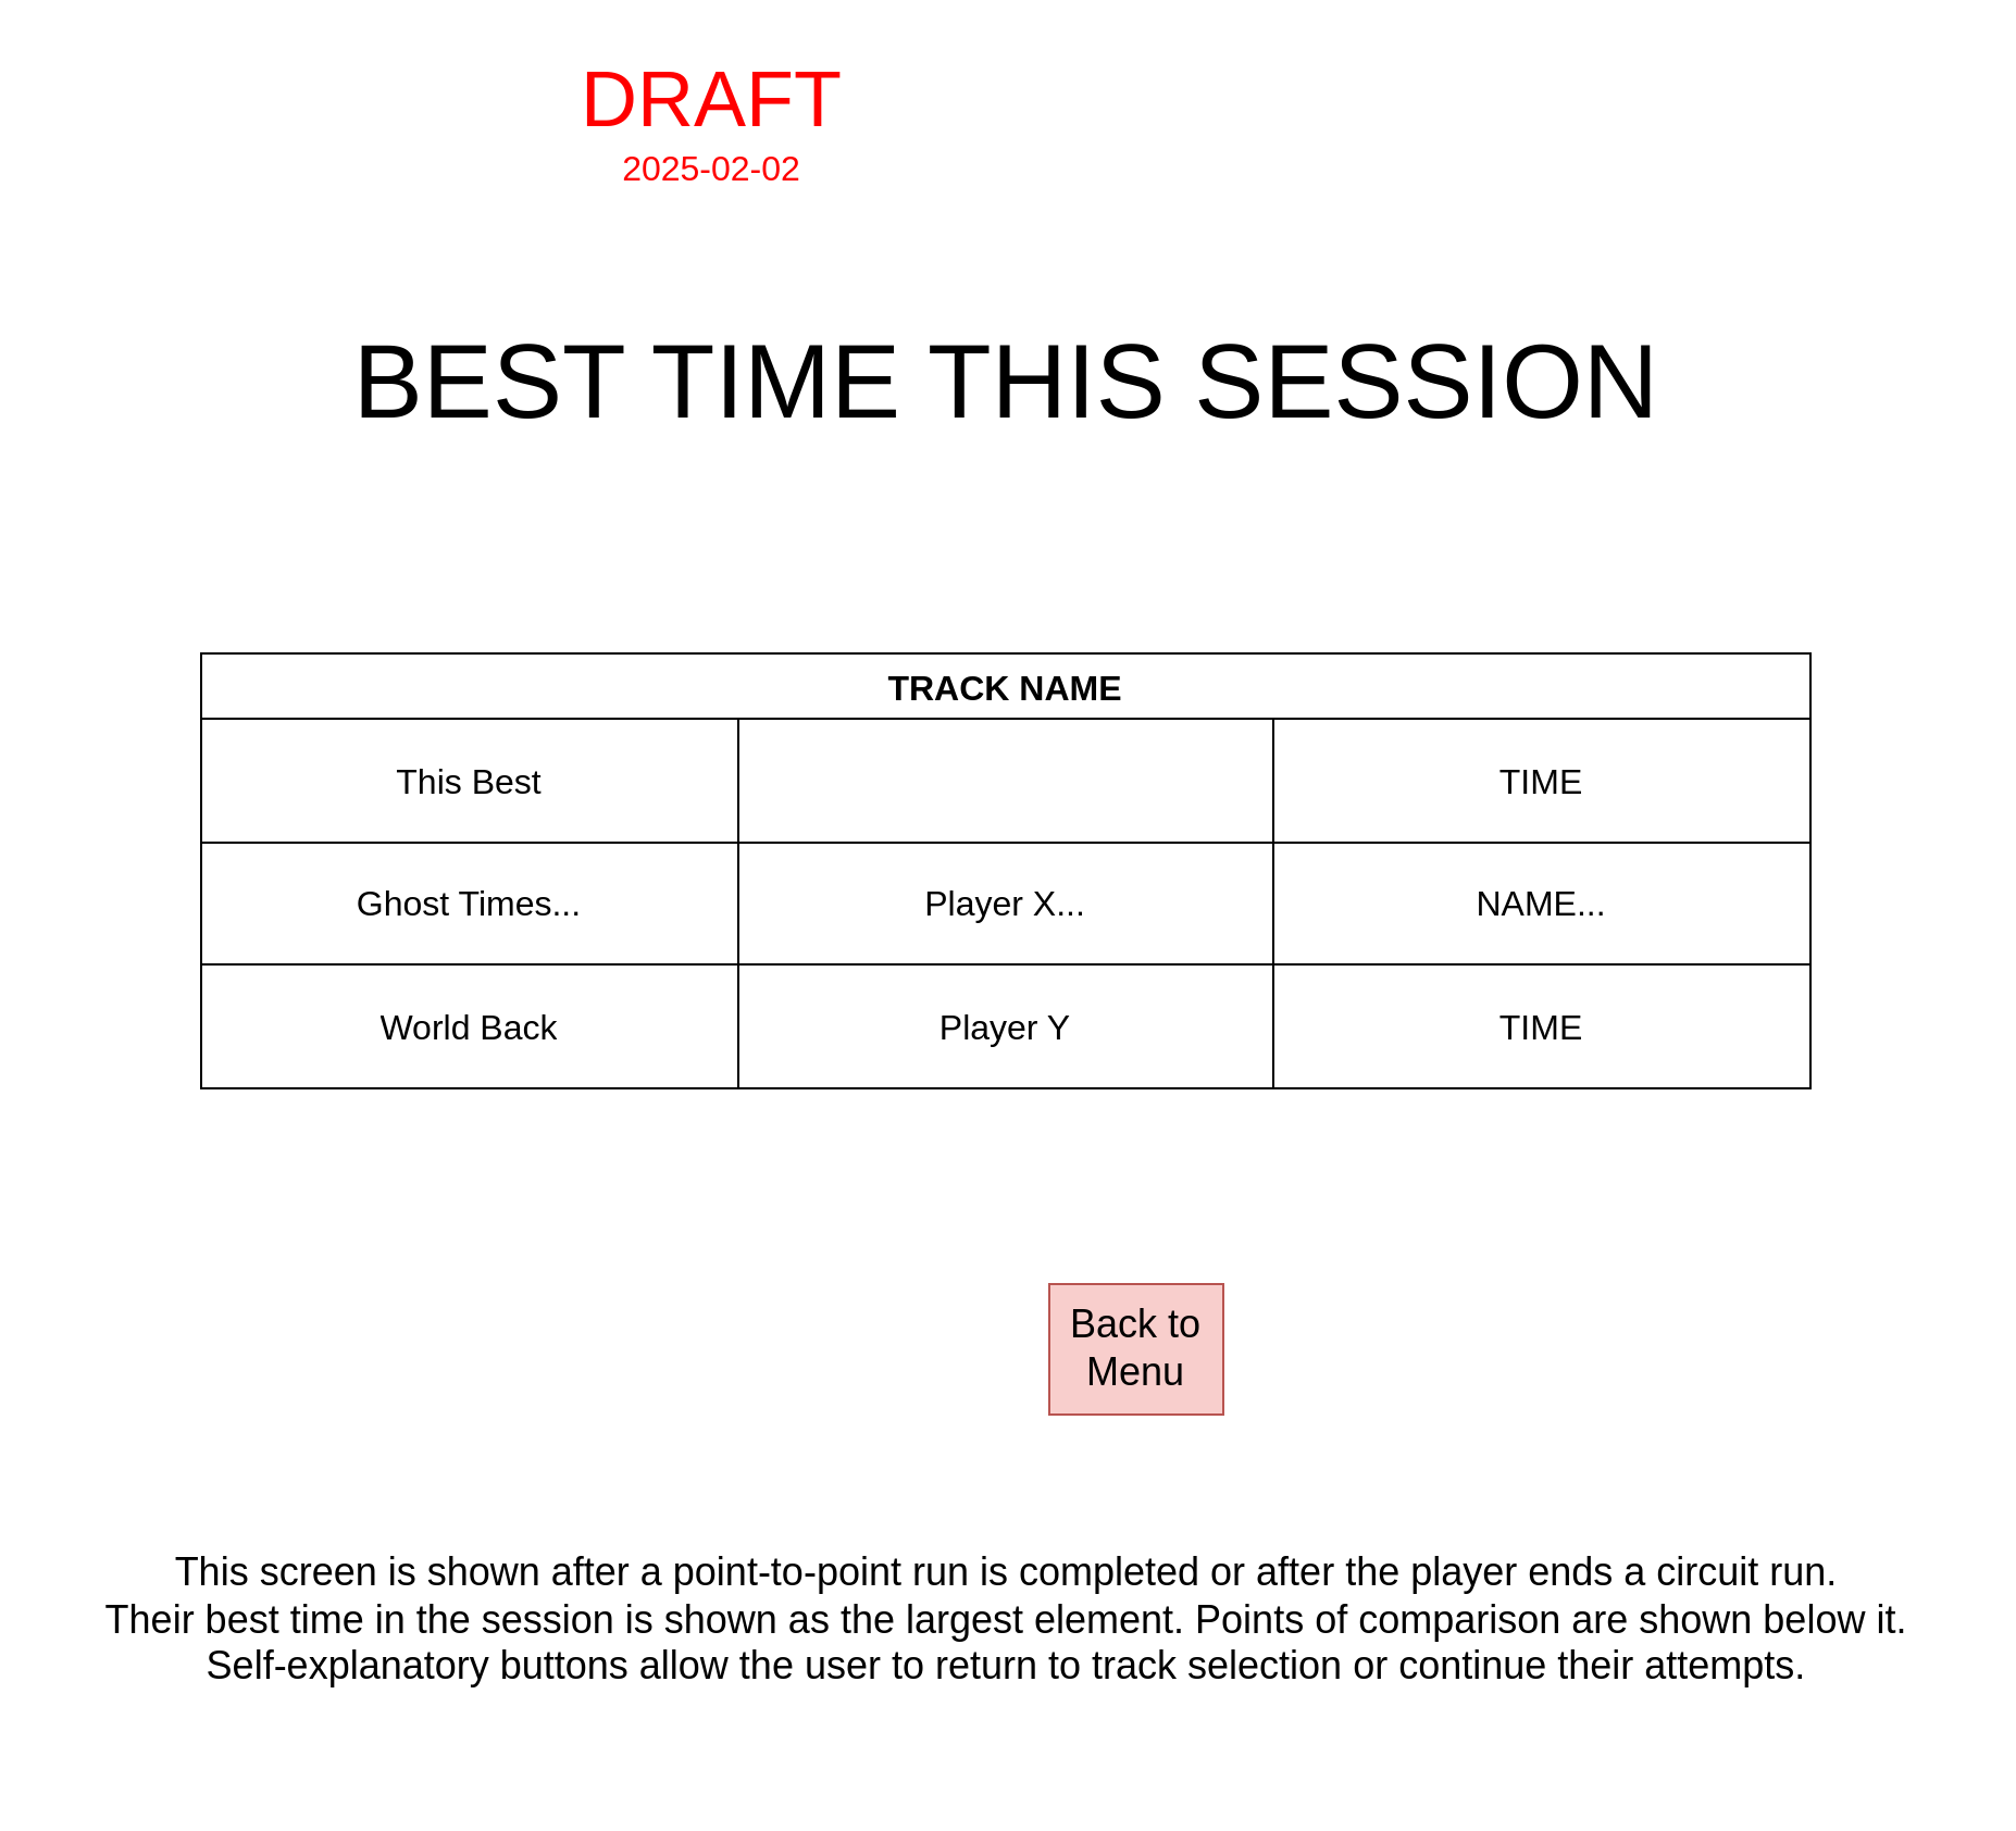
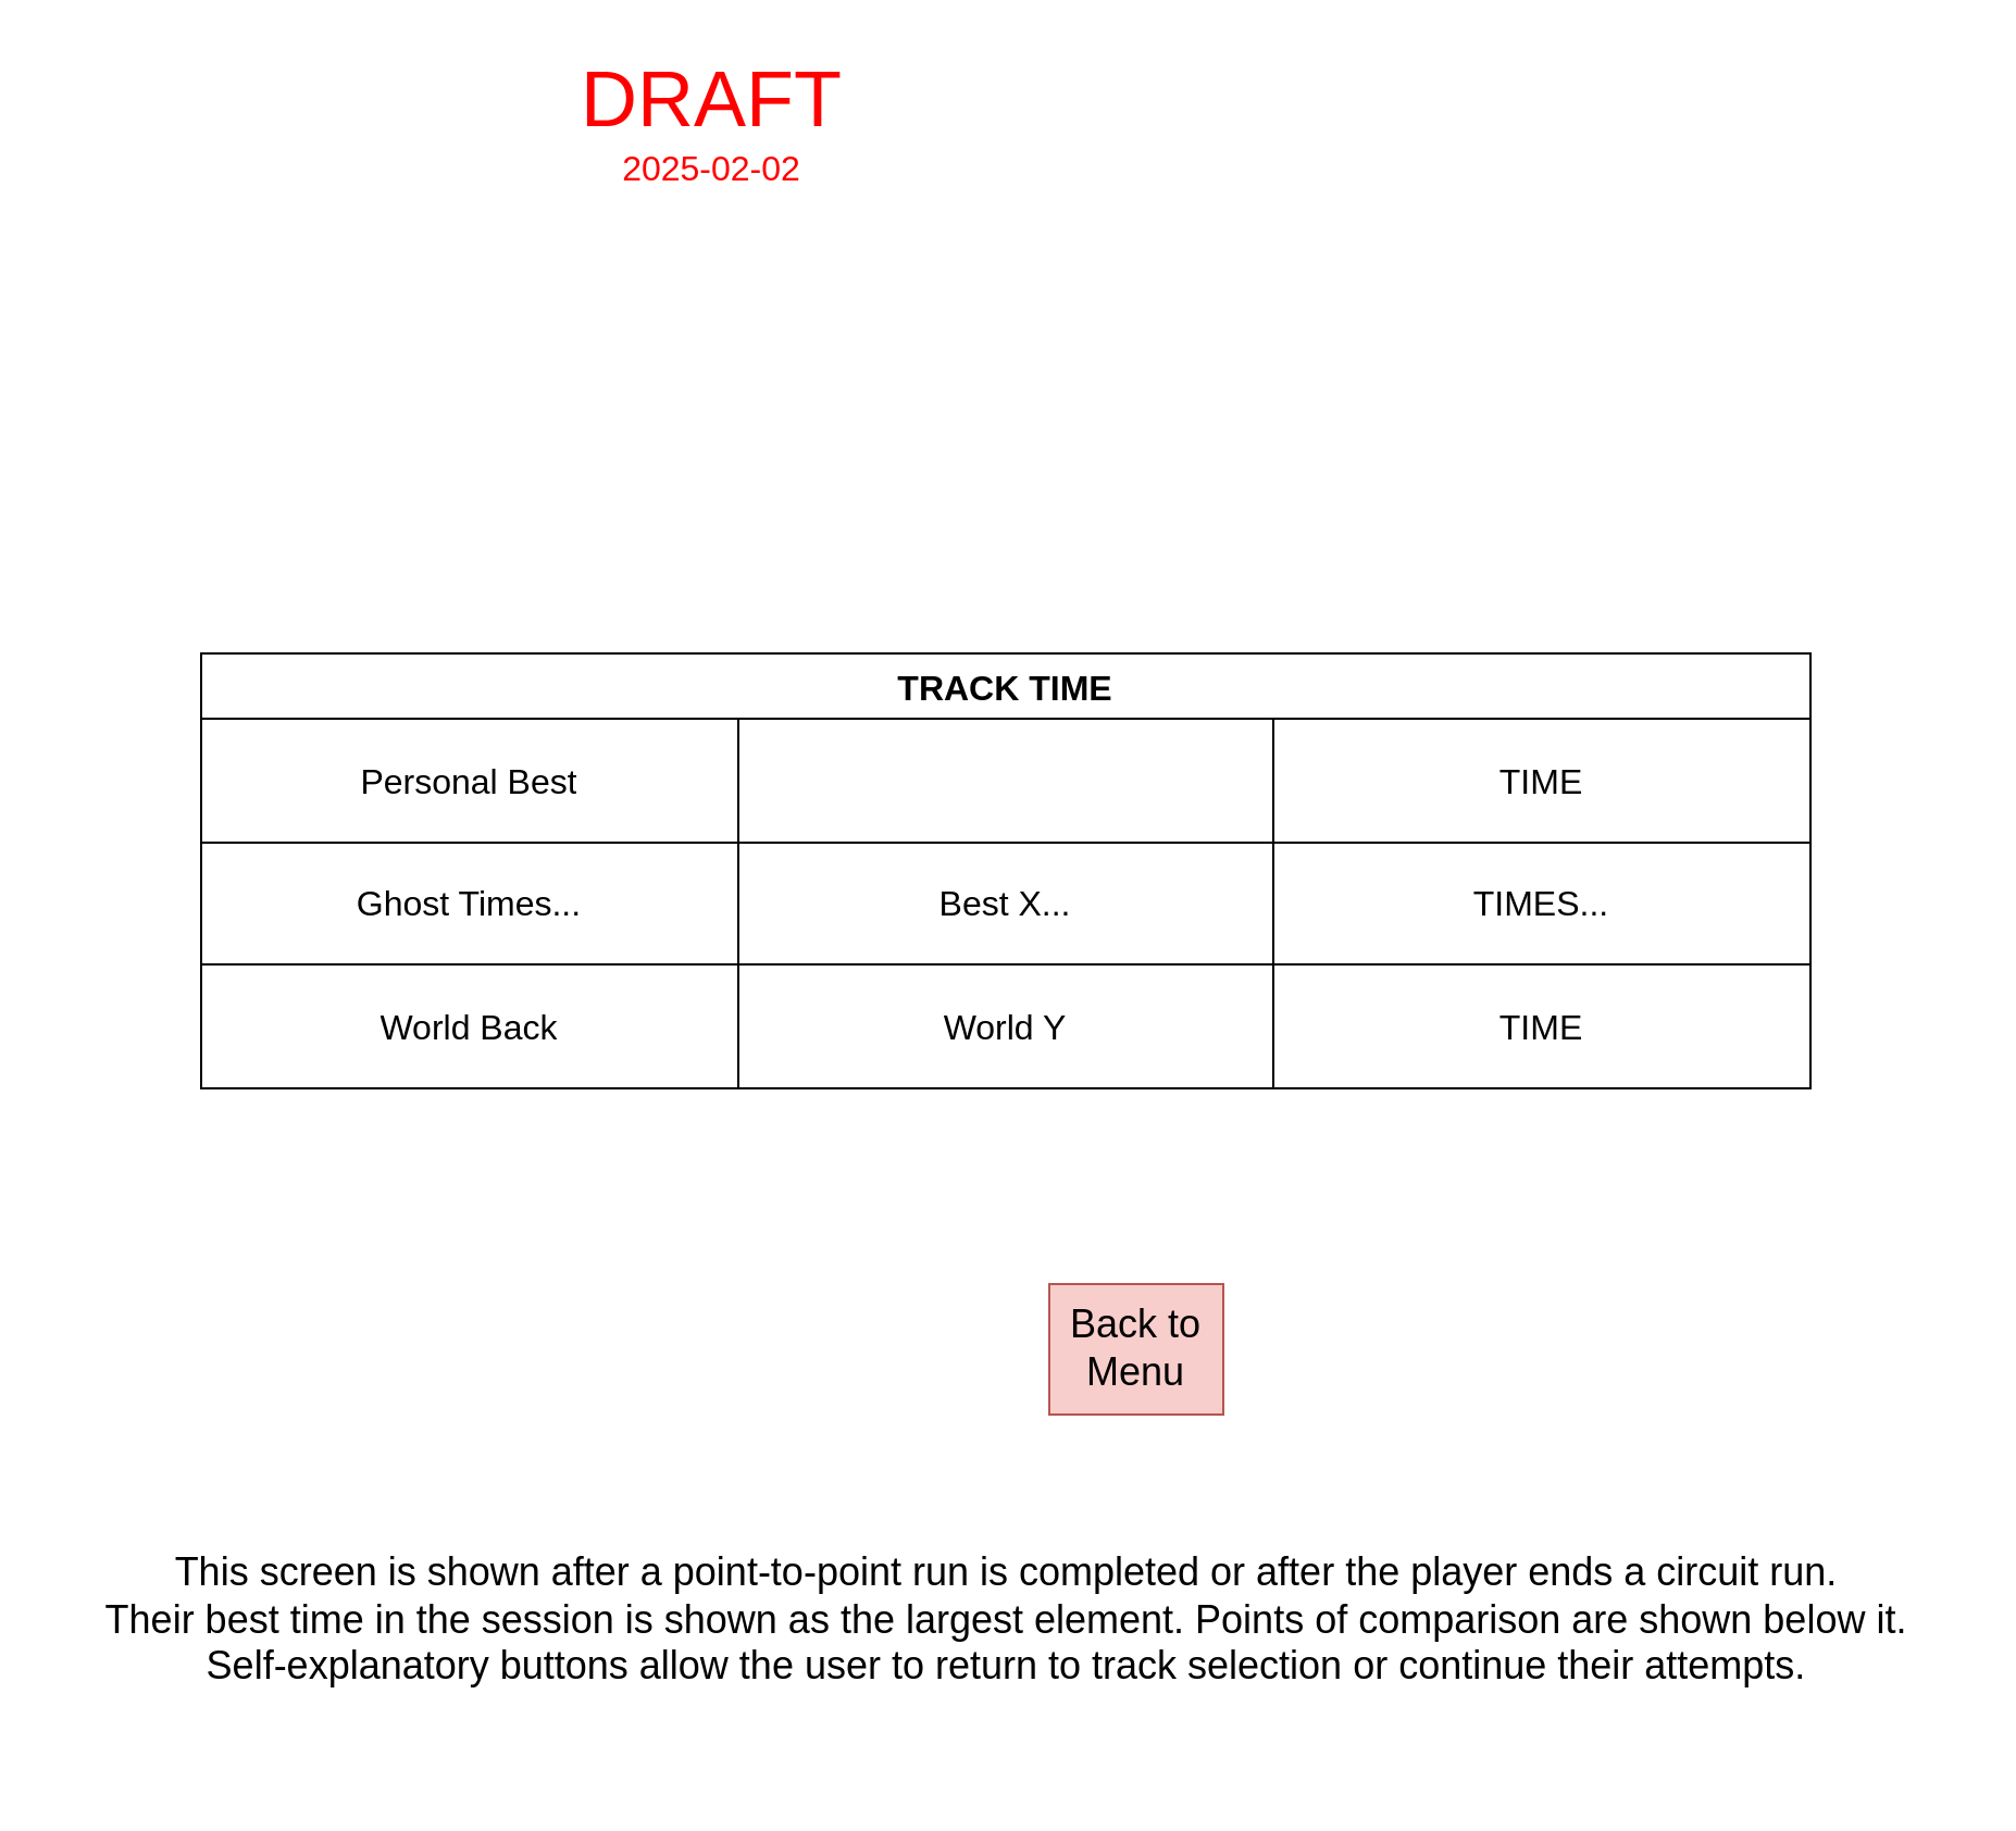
- <mxCell id="16" value="&lt;font style=&quot;font-size: 48px;&quot;&gt;BEST TIME THIS SESSION&lt;br&gt;&lt;/font&gt;" style="text;html=1;align=center;verticalAlign=middle;whiteSpace=wrap;rounded=0;" vertex="1" parent="1"><mxGeometry x="155" y="120" width="615" height="110" as="geometry" /></mxCell>
- <mxCell id="3" value="TRACK NAME" style="shape=table;startSize=30;container=1;collapsible=0;childLayout=tableLayout;strokeColor=default;fontSize=16;fontStyle=1" vertex="1" parent="1"><mxGeometry x="92" y="300" width="740" height="200" as="geometry" /></mxCell>
+ <mxCell id="3" value="TRACK TIME" style="shape=table;startSize=30;container=1;collapsible=0;childLayout=tableLayout;strokeColor=default;fontSize=16;fontStyle=1" vertex="1" parent="1"><mxGeometry x="92" y="300" width="740" height="200" as="geometry" /></mxCell>
- <mxCell id="5" value="This Best" style="shape=partialRectangle;html=1;whiteSpace=wrap;connectable=0;strokeColor=inherit;overflow=hidden;fillColor=none;top=0;left=0;bottom=0;right=0;pointerEvents=1;fontSize=16;" vertex="1" parent="4"><mxGeometry width="247" height="57" as="geometry"><mxRectangle width="247" height="57" as="alternateBounds" /></mxGeometry></mxCell>
+ <mxCell id="5" value="Personal Best" style="shape=partialRectangle;html=1;whiteSpace=wrap;connectable=0;strokeColor=inherit;overflow=hidden;fillColor=none;top=0;left=0;bottom=0;right=0;pointerEvents=1;fontSize=16;" vertex="1" parent="4"><mxGeometry width="247" height="57" as="geometry"><mxRectangle width="247" height="57" as="alternateBounds" /></mxGeometry></mxCell>
- <mxCell id="10" value="Player X..." style="shape=partialRectangle;html=1;whiteSpace=wrap;connectable=0;strokeColor=inherit;overflow=hidden;fillColor=none;top=0;left=0;bottom=0;right=0;pointerEvents=1;fontSize=16;" vertex="1" parent="8"><mxGeometry x="247" width="246" height="56" as="geometry"><mxRectangle width="246" height="56" as="alternateBounds" /></mxGeometry></mxCell>
+ <mxCell id="10" value="Best X..." style="shape=partialRectangle;html=1;whiteSpace=wrap;connectable=0;strokeColor=inherit;overflow=hidden;fillColor=none;top=0;left=0;bottom=0;right=0;pointerEvents=1;fontSize=16;" vertex="1" parent="8"><mxGeometry x="247" width="246" height="56" as="geometry"><mxRectangle width="246" height="56" as="alternateBounds" /></mxGeometry></mxCell>
- <mxCell id="11" value="NAME..." style="shape=partialRectangle;html=1;whiteSpace=wrap;connectable=0;strokeColor=inherit;overflow=hidden;fillColor=none;top=0;left=0;bottom=0;right=0;pointerEvents=1;fontSize=16;" vertex="1" parent="8"><mxGeometry x="493" width="247" height="56" as="geometry"><mxRectangle width="247" height="56" as="alternateBounds" /></mxGeometry></mxCell>
+ <mxCell id="11" value="TIMES..." style="shape=partialRectangle;html=1;whiteSpace=wrap;connectable=0;strokeColor=inherit;overflow=hidden;fillColor=none;top=0;left=0;bottom=0;right=0;pointerEvents=1;fontSize=16;" vertex="1" parent="8"><mxGeometry x="493" width="247" height="56" as="geometry"><mxRectangle width="247" height="56" as="alternateBounds" /></mxGeometry></mxCell>
- <mxCell id="14" value="Player Y" style="shape=partialRectangle;html=1;whiteSpace=wrap;connectable=0;strokeColor=inherit;overflow=hidden;fillColor=none;top=0;left=0;bottom=0;right=0;pointerEvents=1;fontSize=16;" vertex="1" parent="12"><mxGeometry x="247" width="246" height="57" as="geometry"><mxRectangle width="246" height="57" as="alternateBounds" /></mxGeometry></mxCell>
+ <mxCell id="14" value="World Y" style="shape=partialRectangle;html=1;whiteSpace=wrap;connectable=0;strokeColor=inherit;overflow=hidden;fillColor=none;top=0;left=0;bottom=0;right=0;pointerEvents=1;fontSize=16;" vertex="1" parent="12"><mxGeometry x="247" width="246" height="57" as="geometry"><mxRectangle width="246" height="57" as="alternateBounds" /></mxGeometry></mxCell>
